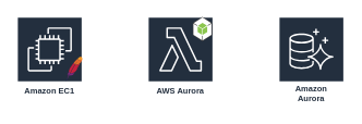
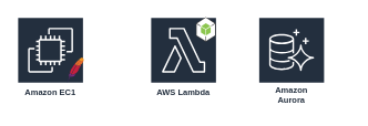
- <mxCell id="6" value="Amazon&#10;Aurora" style="outlineConnect=0;fontColor=#232F3E;gradientColor=none;strokeColor=#ffffff;fillColor=#232F3E;dashed=0;verticalLabelPosition=middle;verticalAlign=bottom;align=center;html=1;whiteSpace=wrap;fontSize=10;fontStyle=1;spacing=3;shape=mxgraph.aws4.productIcon;prIcon=mxgraph.aws4.aurora;" vertex="1" parent="1"><mxGeometry x="340" y="20" width="80" height="110" as="geometry" /></mxCell>
+ <mxCell id="6" value="Amazon&#10;Aurora" style="outlineConnect=0;fontColor=#232F3E;gradientColor=none;strokeColor=#ffffff;fillColor=#232F3E;dashed=0;verticalLabelPosition=middle;verticalAlign=bottom;align=center;html=1;whiteSpace=wrap;fontSize=10;fontStyle=1;spacing=3;shape=mxgraph.aws4.productIcon;prIcon=mxgraph.aws4.aurora;" vertex="1" parent="1"><mxGeometry x="310" y="20" width="80" height="110" as="geometry" /></mxCell>
- <mxCell id="3" value="AWS Aurora" style="outlineConnect=0;fontColor=#232F3E;gradientColor=none;strokeColor=#ffffff;fillColor=#232F3E;dashed=0;verticalLabelPosition=middle;verticalAlign=bottom;align=center;html=1;whiteSpace=wrap;fontSize=10;fontStyle=1;spacing=3;shape=mxgraph.aws4.productIcon;prIcon=mxgraph.aws4.lambda;" vertex="1" parent="1"><mxGeometry x="180" y="20" width="80" height="100" as="geometry" /></mxCell>
+ <mxCell id="3" value="AWS Lambda" style="outlineConnect=0;fontColor=#232F3E;gradientColor=none;strokeColor=#ffffff;fillColor=#232F3E;dashed=0;verticalLabelPosition=middle;verticalAlign=bottom;align=center;html=1;whiteSpace=wrap;fontSize=10;fontStyle=1;spacing=3;shape=mxgraph.aws4.productIcon;prIcon=mxgraph.aws4.lambda;" vertex="1" parent="1"><mxGeometry x="180" y="20" width="80" height="100" as="geometry" /></mxCell>
